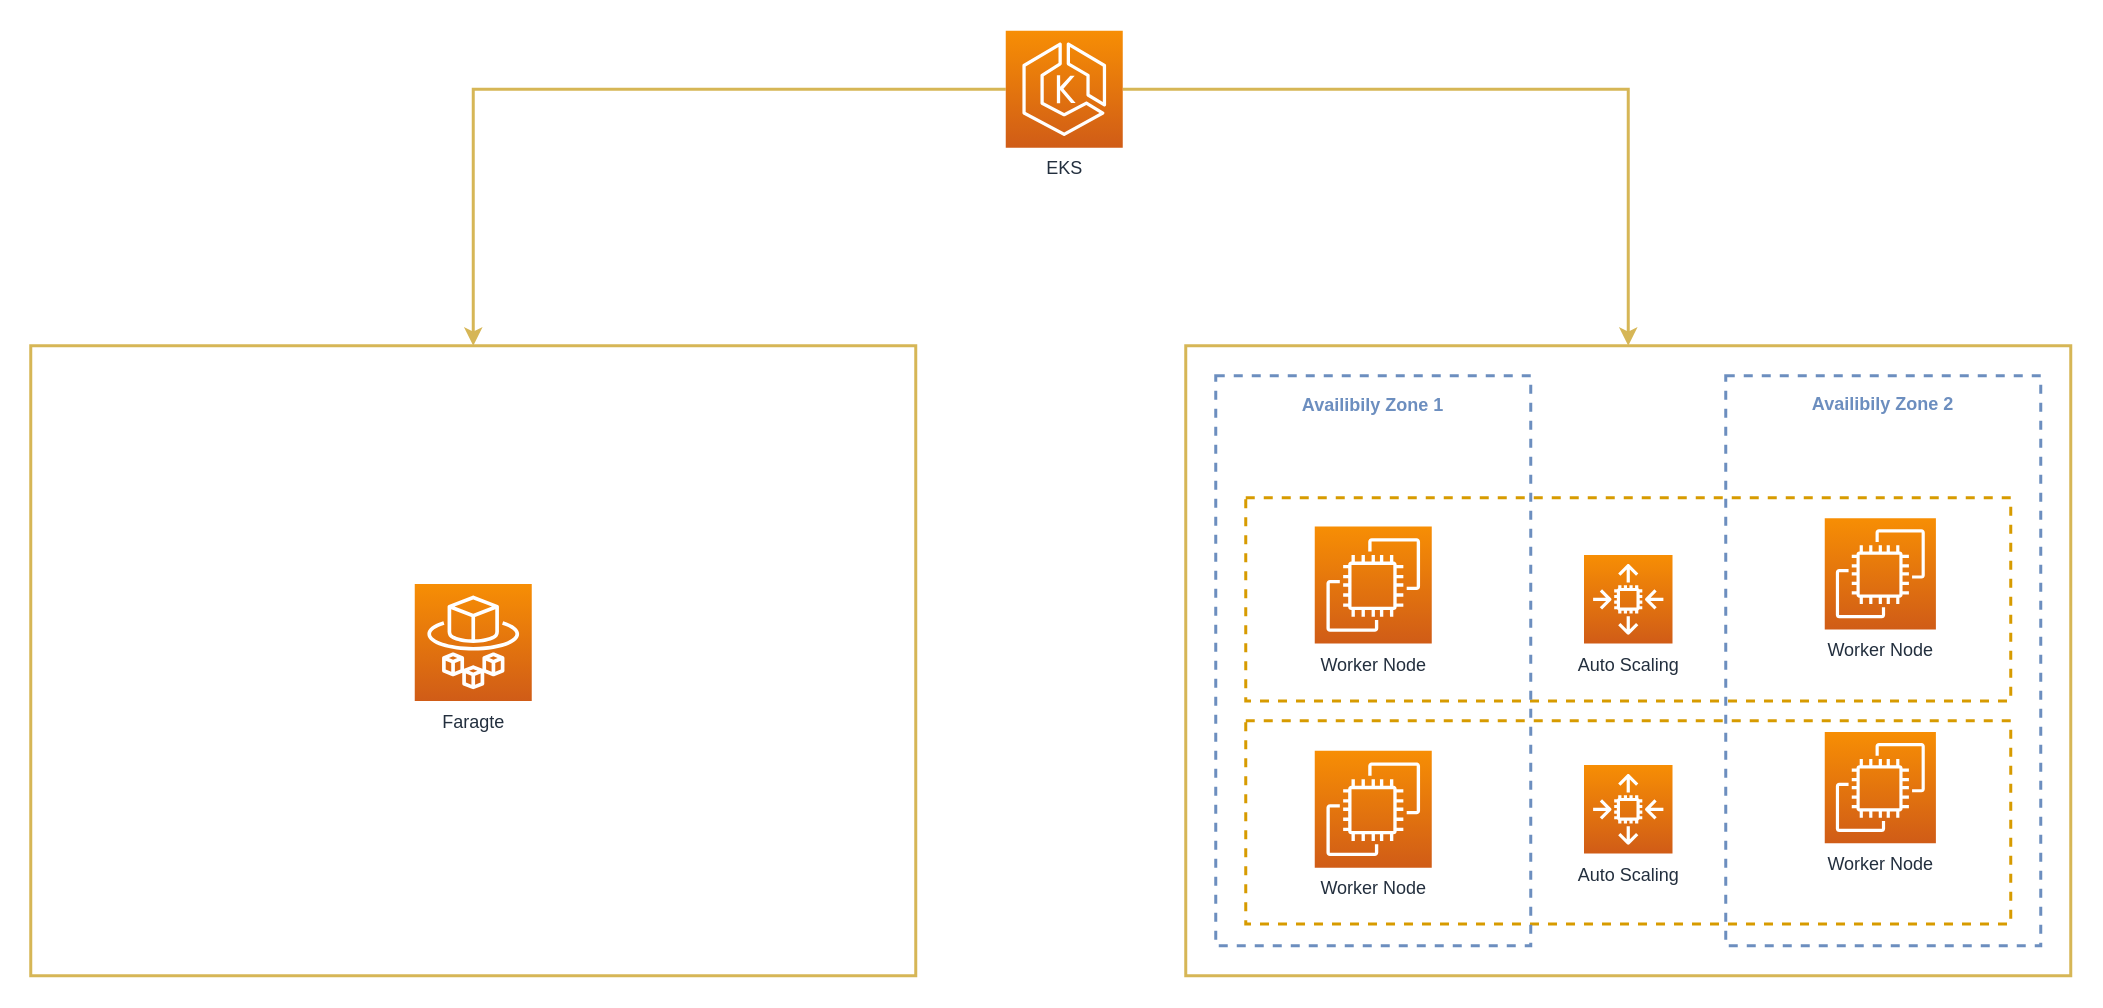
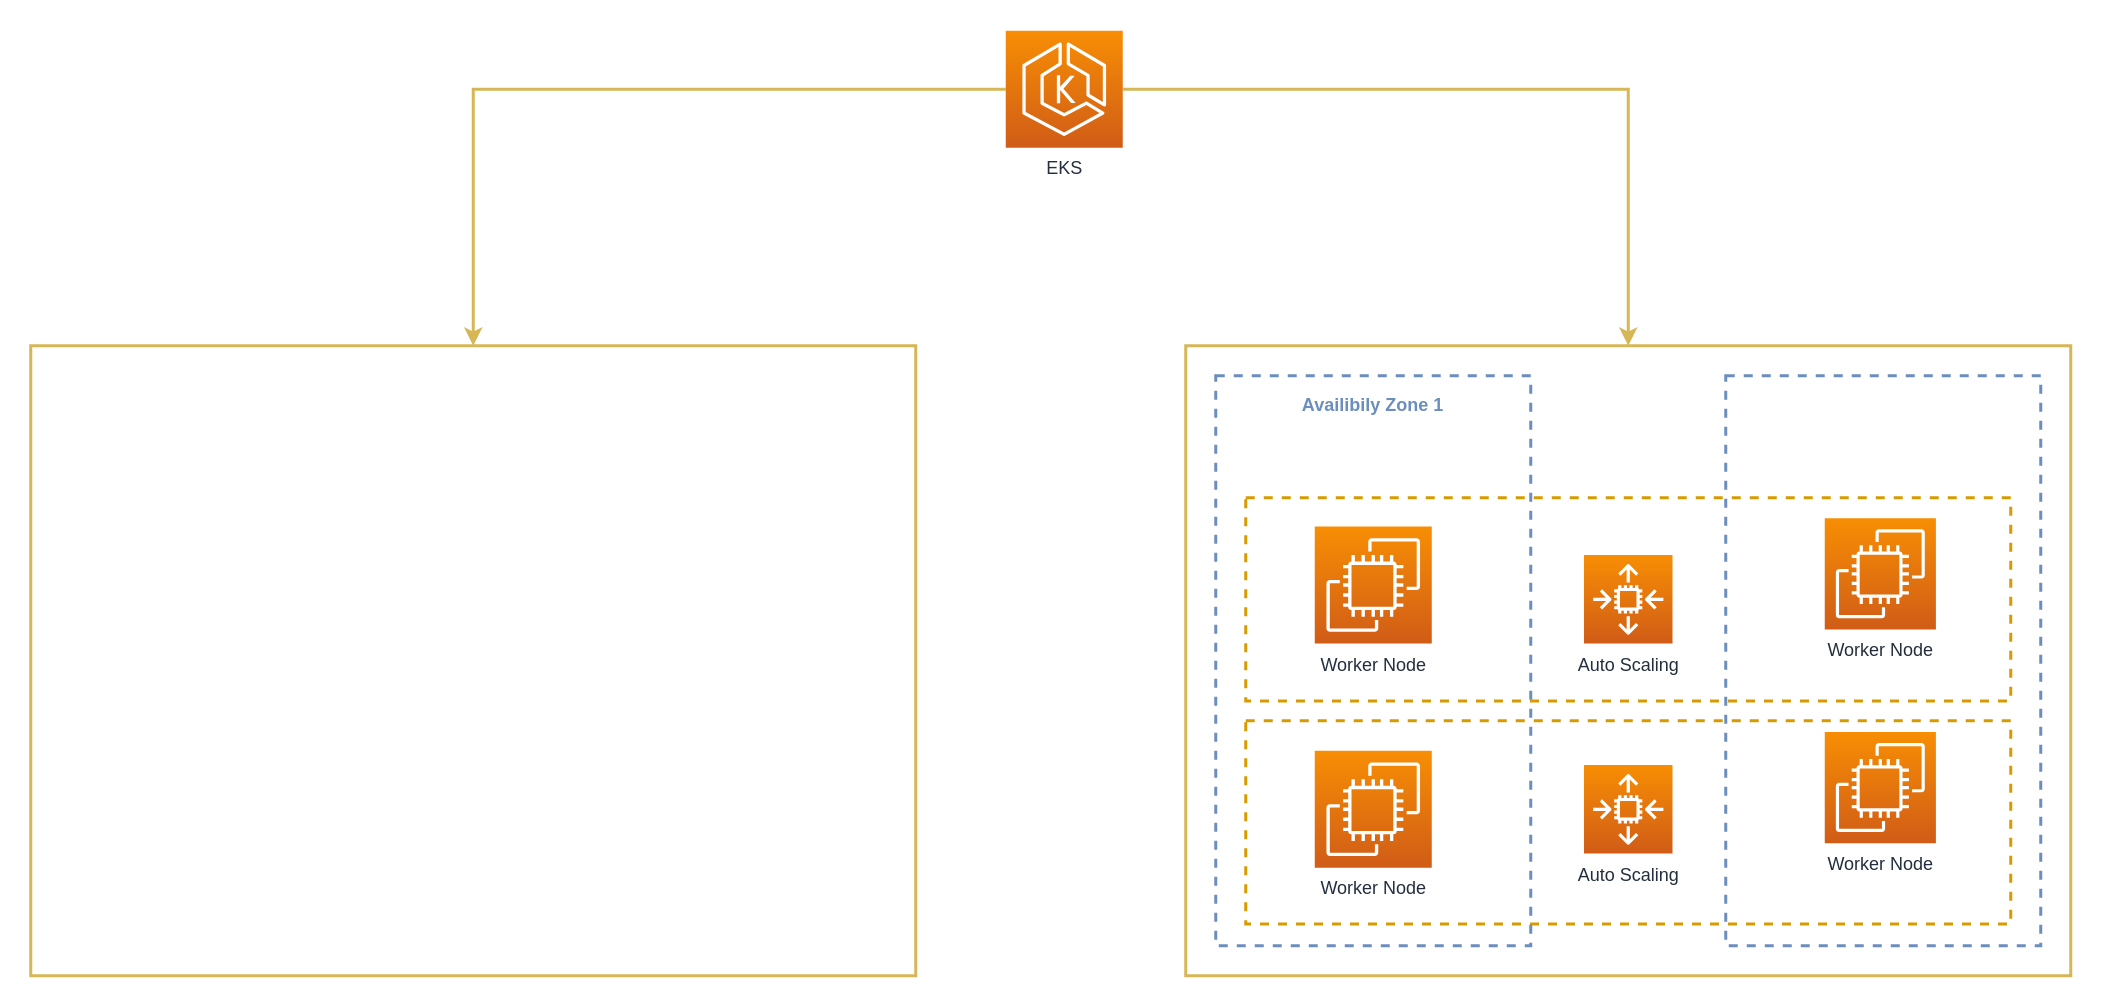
- <mxCell id="8" value="Availibily Zone 2" style="text;html=1;align=center;verticalAlign=middle;whiteSpace=wrap;rounded=0;dashed=1;fontColor=#6C8EBF;fontStyle=1" vertex="1" parent="6"><mxGeometry x="45" y="9.5" width="120" height="19" as="geometry" /></mxCell>
- <mxCell id="15" value="Faragte" style="outlineConnect=0;fontColor=#232F3E;gradientColor=#F78E04;gradientDirection=north;fillColor=#D05C17;strokeColor=#ffffff;dashed=0;verticalLabelPosition=bottom;verticalAlign=top;align=center;html=1;fontSize=12;fontStyle=0;aspect=fixed;shape=mxgraph.aws4.resourceIcon;resIcon=mxgraph.aws4.fargate;" vertex="1" parent="1"><mxGeometry x="276" y="388.75" width="78" height="78" as="geometry" /></mxCell>
